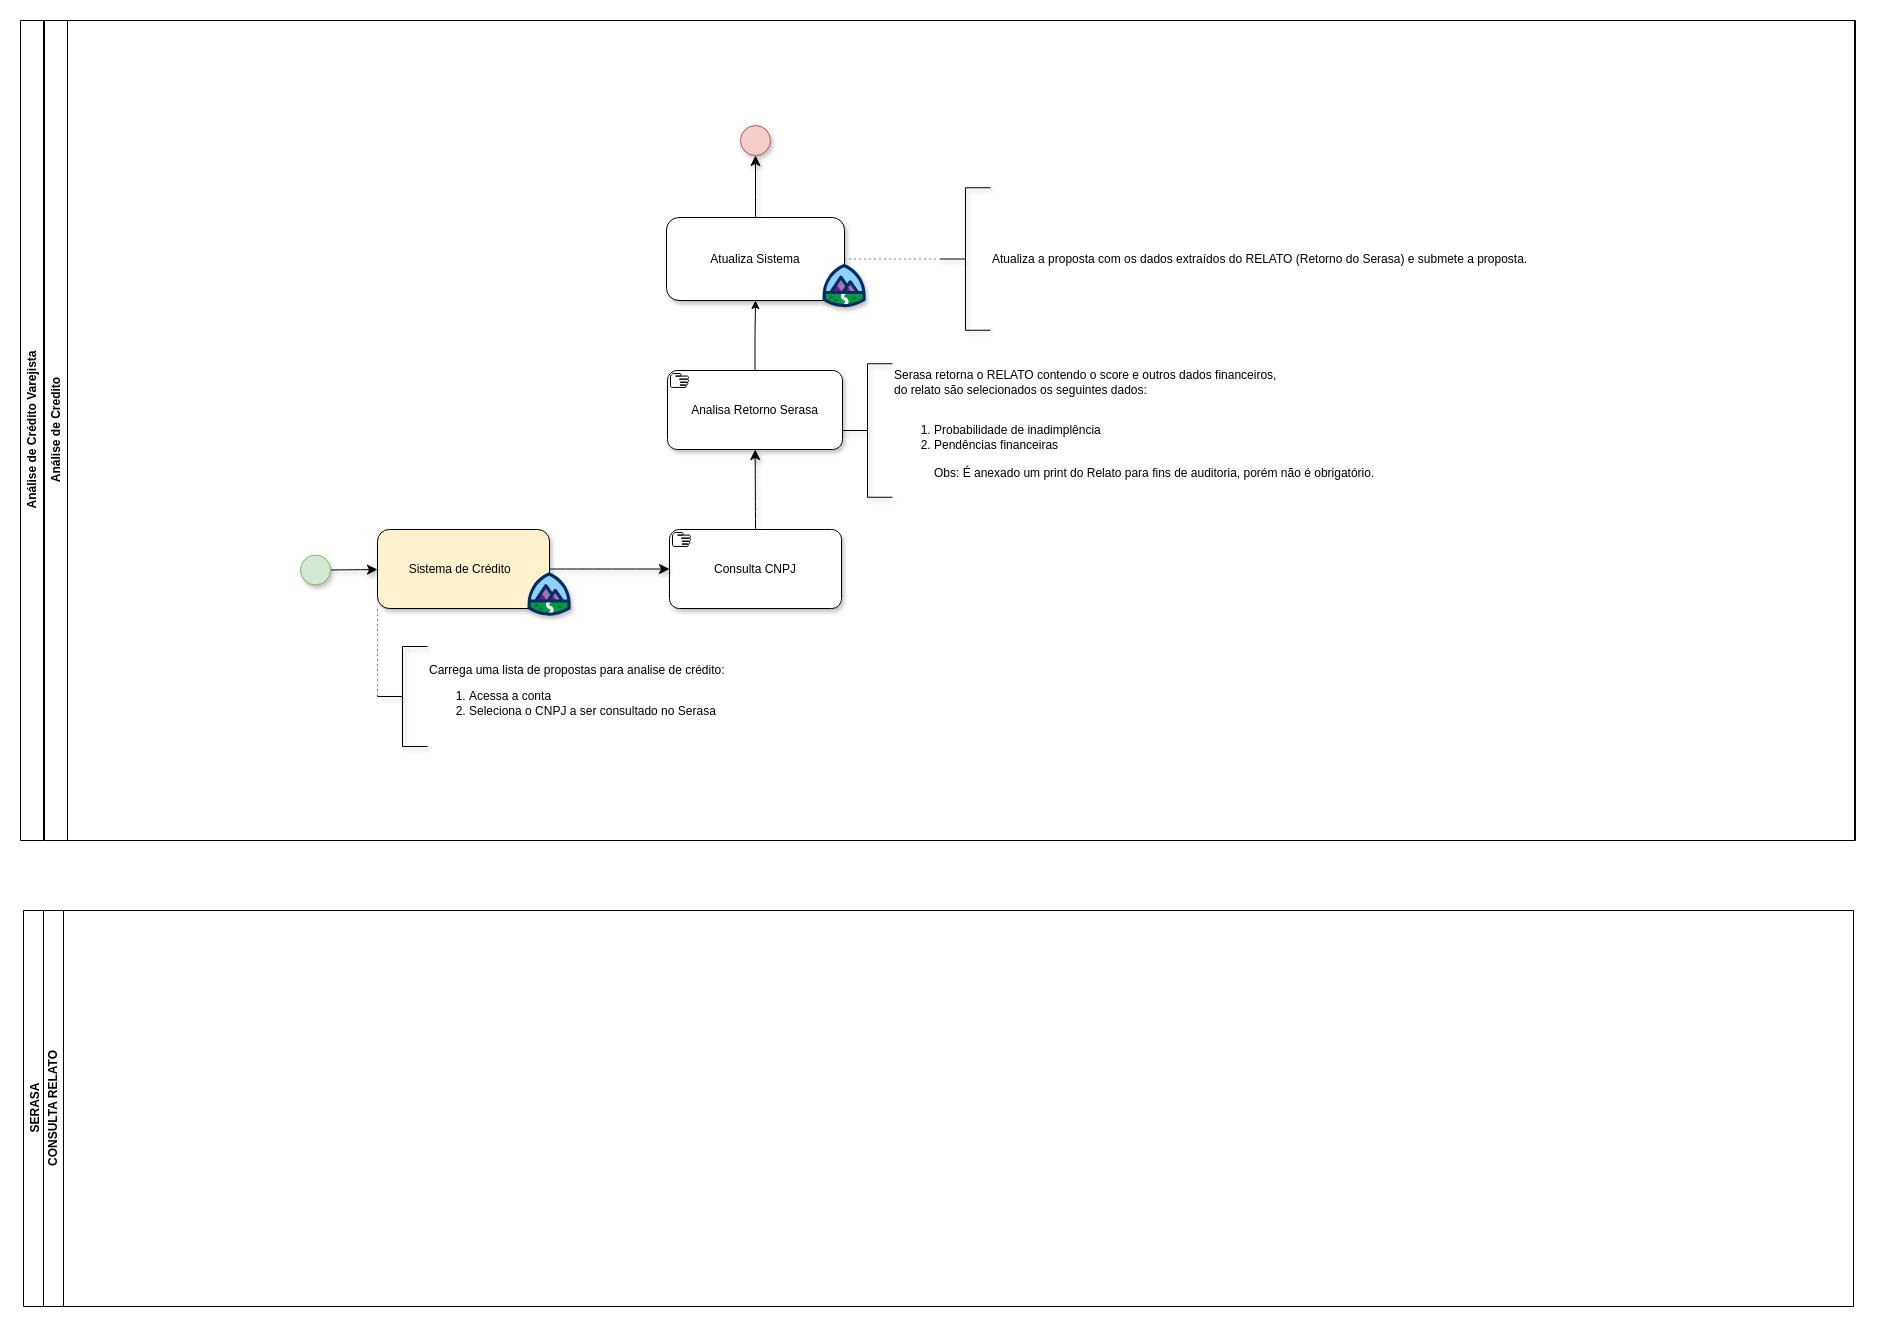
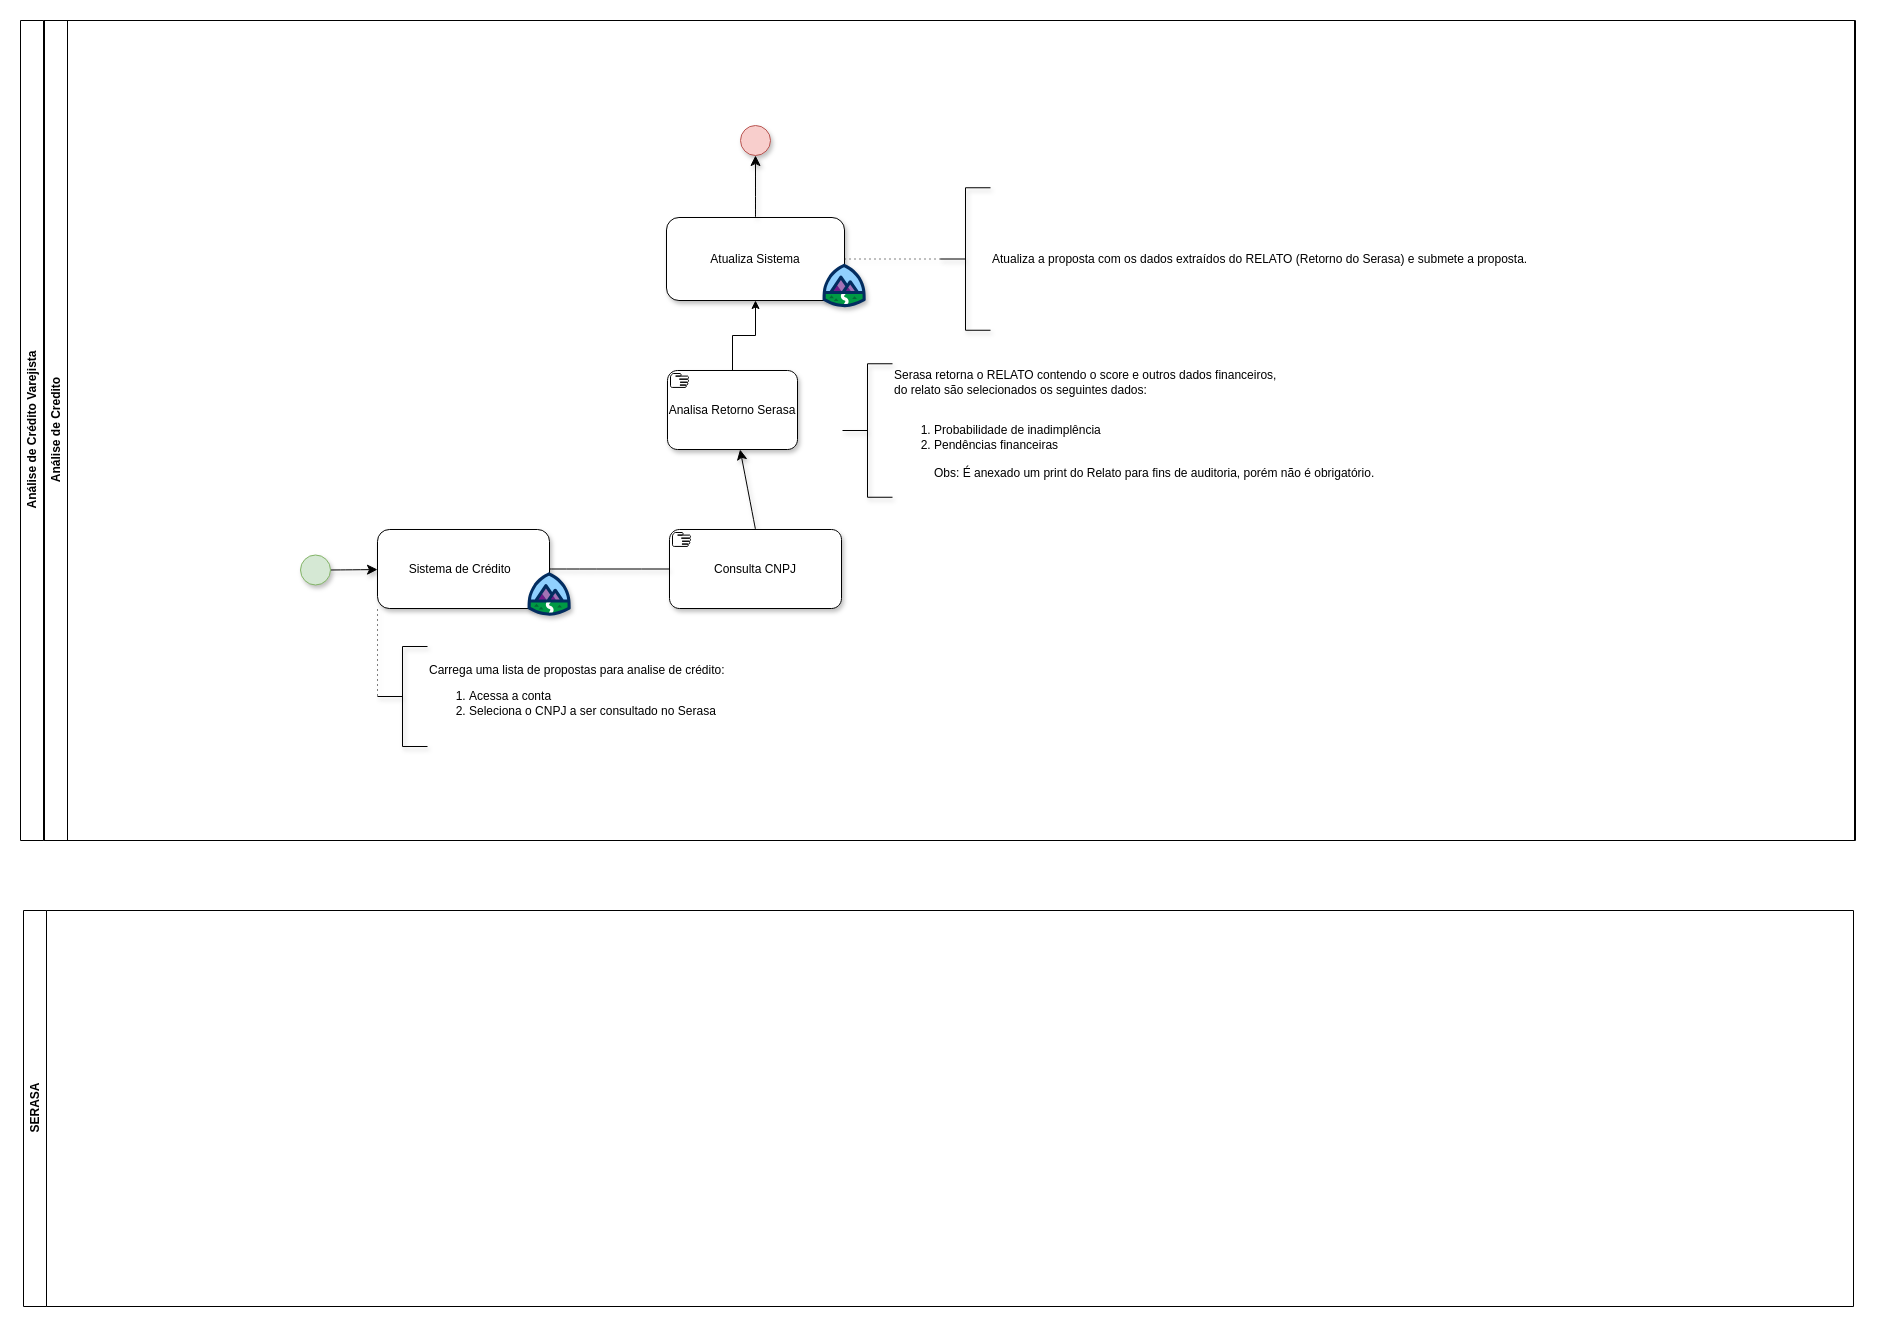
- <mxCell id="17" value="Analisa Retorno Serasa" style="points=[[0.25,0,0],[0.5,0,0],[0.75,0,0],[1,0.25,0],[1,0.5,0],[1,0.75,0],[0.75,1,0],[0.5,1,0],[0.25,1,0],[0,0.75,0],[0,0.5,0],[0,0.25,0]];shape=mxgraph.bpmn.task;whiteSpace=wrap;rectStyle=rounded;size=10;html=1;container=1;expand=0;collapsible=0;taskMarker=manual;shadow=1;" vertex="1" parent="15"><mxGeometry x="647" y="350" width="175" height="79" as="geometry" /></mxCell>
+ <mxCell id="17" value="Analisa Retorno Serasa" style="points=[[0.25,0,0],[0.5,0,0],[0.75,0,0],[1,0.25,0],[1,0.5,0],[1,0.75,0],[0.75,1,0],[0.5,1,0],[0.25,1,0],[0,0.75,0],[0,0.5,0],[0,0.25,0]];shape=mxgraph.bpmn.task;whiteSpace=wrap;rectStyle=rounded;size=10;html=1;container=1;expand=0;collapsible=0;taskMarker=manual;shadow=1;" vertex="1" parent="15"><mxGeometry x="647" y="350" width="130" height="79" as="geometry" /></mxCell>
- <mxCell id="6" value="&lt;div&gt;&amp;nbsp;Sistema de Crédito&amp;nbsp;&amp;nbsp;&lt;span style=&quot;background-color: initial;&quot;&gt;&amp;nbsp;&lt;/span&gt;&lt;/div&gt;" style="rounded=1;whiteSpace=wrap;html=1;shadow=1;glass=0;fillColor=#fff2cc;" vertex="1" parent="5"><mxGeometry width="172" height="79" as="geometry" /></mxCell>
+ <mxCell id="6" value="&lt;div&gt;&amp;nbsp;Sistema de Crédito&amp;nbsp;&amp;nbsp;&lt;span style=&quot;background-color: initial;&quot;&gt;&amp;nbsp;&lt;/span&gt;&lt;/div&gt;" style="rounded=1;whiteSpace=wrap;html=1;shadow=1;glass=0;" vertex="1" parent="5"><mxGeometry width="172" height="79" as="geometry" /></mxCell>
- <mxCell id="12" value="" style="edgeStyle=none;curved=1;rounded=0;orthogonalLoop=1;jettySize=auto;html=1;fontSize=12;startSize=8;endSize=8;shadow=1;" edge="1" parent="2" source="6" target="11"><mxGeometry relative="1" as="geometry" /></mxCell>
+ <mxCell id="12" value="" style="edgeStyle=none;curved=1;rounded=0;orthogonalLoop=1;jettySize=auto;html=1;fontSize=12;startSize=8;endSize=8;shadow=1;endArrow=none;" edge="1" parent="2" source="6" target="11"><mxGeometry relative="1" as="geometry" /></mxCell>
- <mxCell id="26" value="CONSULTA RELATO" style="swimlane;startSize=20;horizontal=0;html=1;whiteSpace=wrap;shadow=0;" vertex="1" parent="25"><mxGeometry x="20" width="1810" height="396" as="geometry" /></mxCell>
